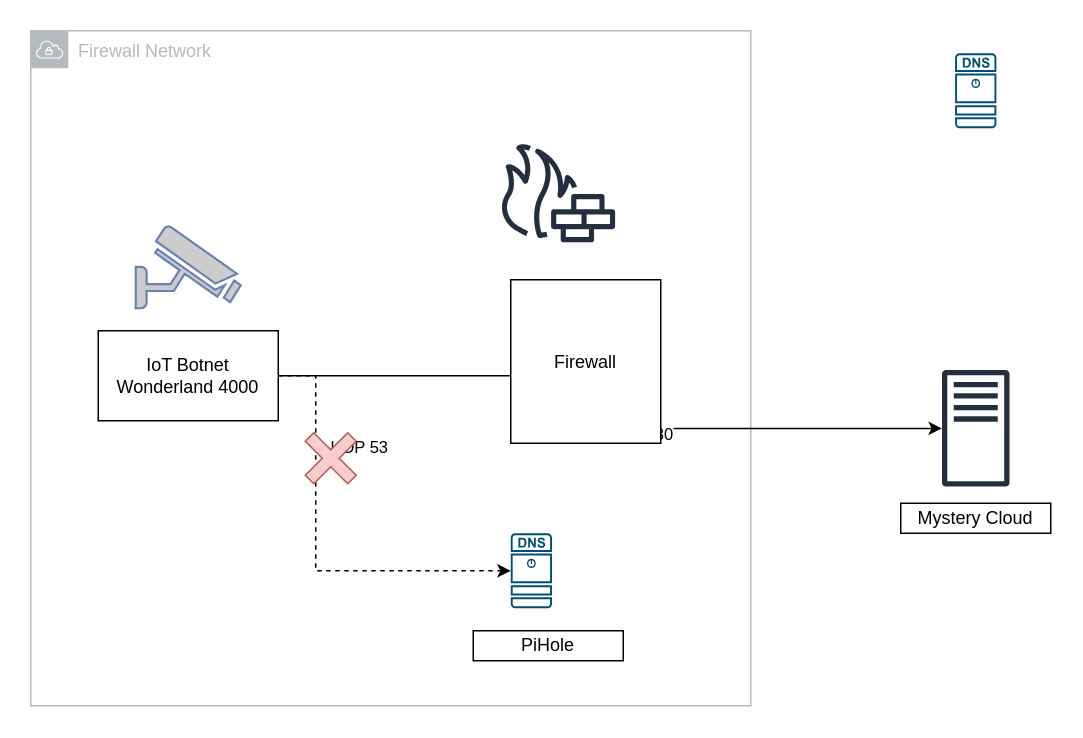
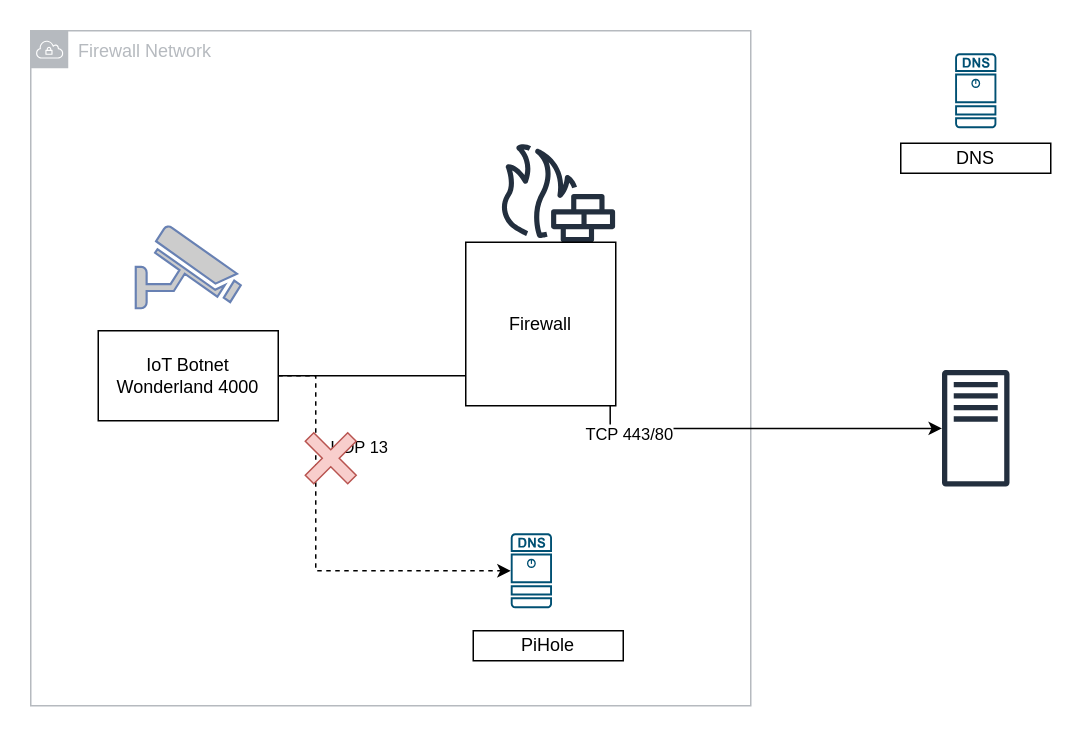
+ <mxCell id="12" value="DNS" style="rounded=0;whiteSpace=wrap;html=1;" vertex="1" parent="3"><mxGeometry x="600" y="95" width="100" height="20" as="geometry" /></mxCell>
- <mxCell id="14" value="Firewall" style="rounded=0;whiteSpace=wrap;html=1;" vertex="1" parent="3"><mxGeometry x="340" y="186" width="100" height="109" as="geometry" /></mxCell>
+ <mxCell id="14" value="Firewall" style="rounded=0;whiteSpace=wrap;html=1;" vertex="1" parent="3"><mxGeometry x="310" y="161" width="100" height="109" as="geometry" /></mxCell>
- <mxCell id="18" value="UDP 53" style="edgeLabel;html=1;align=center;verticalAlign=middle;resizable=0;points=[];" vertex="1" connectable="0" parent="3"><mxGeometry x="260" y="220" as="geometry"><mxPoint x="-22" y="77" as="offset" /></mxGeometry></mxCell>
+ <mxCell id="18" value="UDP 13" style="edgeLabel;html=1;align=center;verticalAlign=middle;resizable=0;points=[];" vertex="1" connectable="0" parent="3"><mxGeometry x="260" y="220" as="geometry"><mxPoint x="-22" y="77" as="offset" /></mxGeometry></mxCell>
- <mxCell id="16" value="Mystery Cloud" style="rounded=0;whiteSpace=wrap;html=1;" vertex="1" parent="3"><mxGeometry x="600" y="335" width="100" height="20" as="geometry" /></mxCell>
